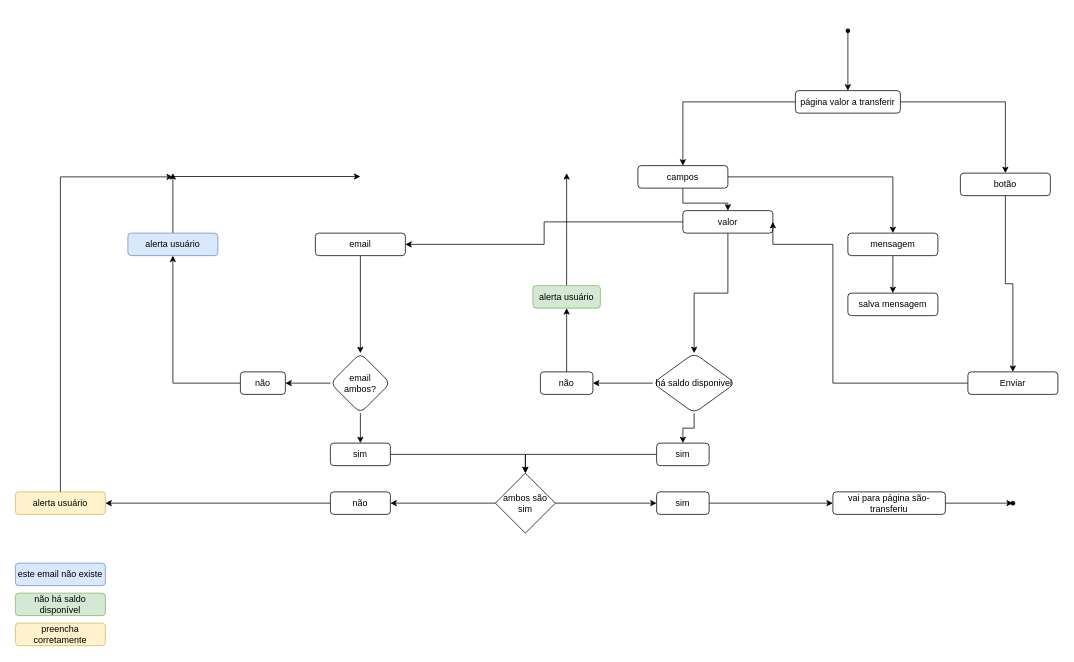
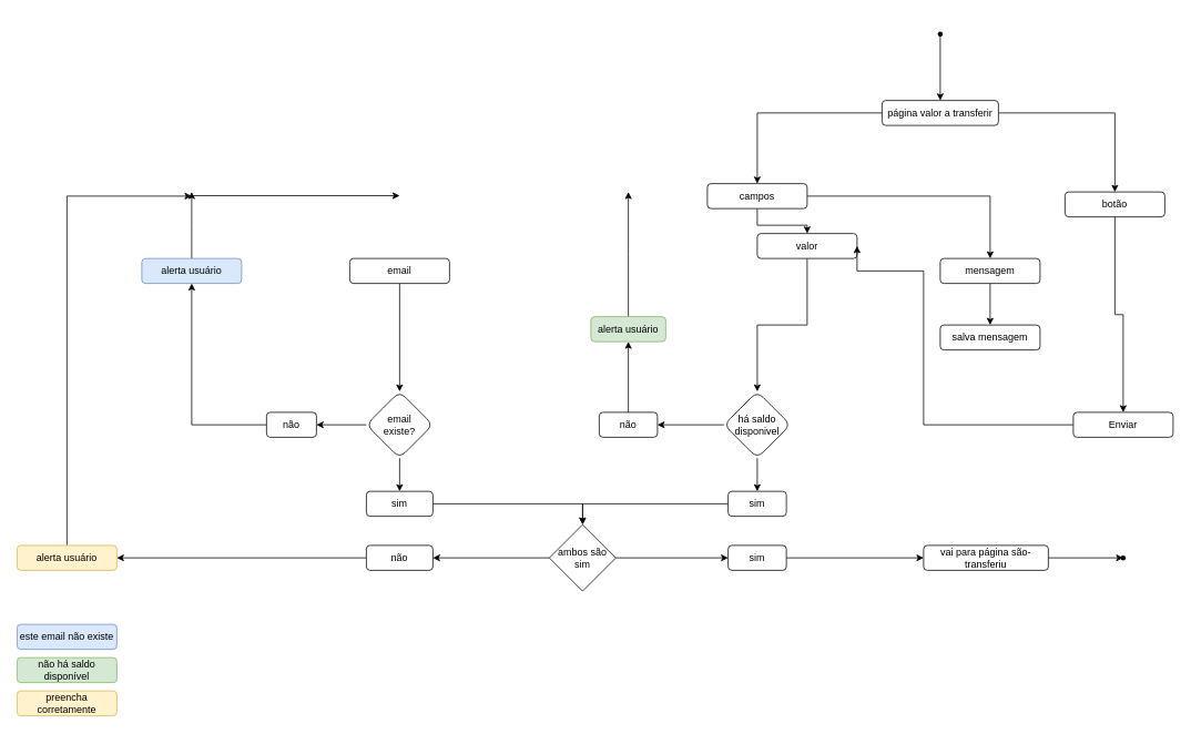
- <mxCell id="8" style="edgeStyle=orthogonalEdgeStyle;rounded=0;orthogonalLoop=1;jettySize=auto;html=1;entryX=1;entryY=0.5;entryDx=0;entryDy=0;" edge="1" parent="1" source="9" target="6"><mxGeometry relative="1" as="geometry" /></mxCell>
- <mxCell id="23" value="email &lt;br&gt;ambos?" style="rhombus;whiteSpace=wrap;html=1;rounded=1;" vertex="1" parent="1"><mxGeometry x="440" y="470" width="80" height="80" as="geometry" /></mxCell>
+ <mxCell id="23" value="email &lt;br&gt;existe?" style="rhombus;whiteSpace=wrap;html=1;rounded=1;" vertex="1" parent="1"><mxGeometry x="440" y="470" width="80" height="80" as="geometry" /></mxCell>
- <mxCell id="30" value="há saldo disponivel" style="rhombus;whiteSpace=wrap;html=1;rounded=1;" vertex="1" parent="1"><mxGeometry x="870" y="470" width="110" height="80" as="geometry" /></mxCell>
+ <mxCell id="30" value="há saldo disponivel" style="rhombus;whiteSpace=wrap;html=1;rounded=1;" vertex="1" parent="1"><mxGeometry x="870" y="470" width="80" height="80" as="geometry" /></mxCell>
